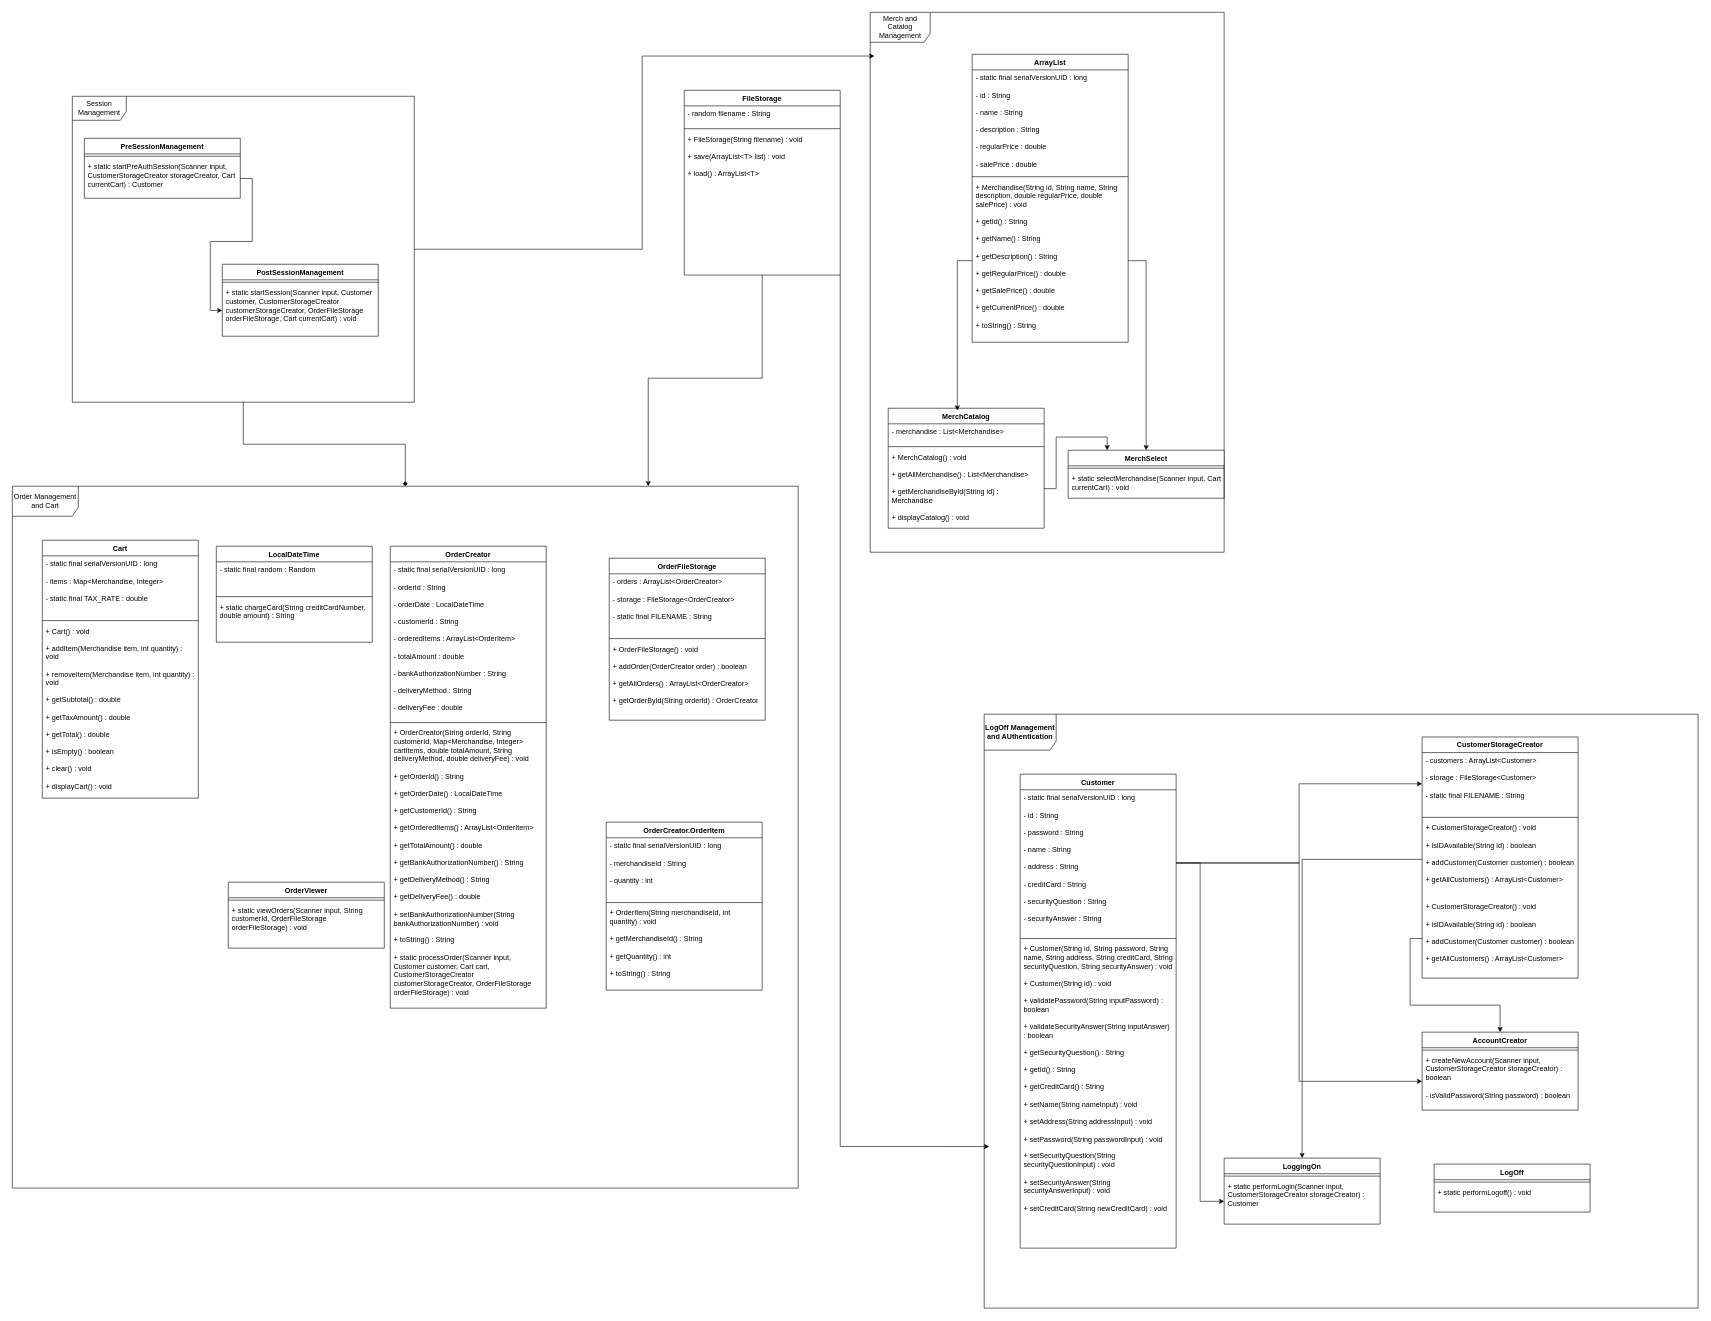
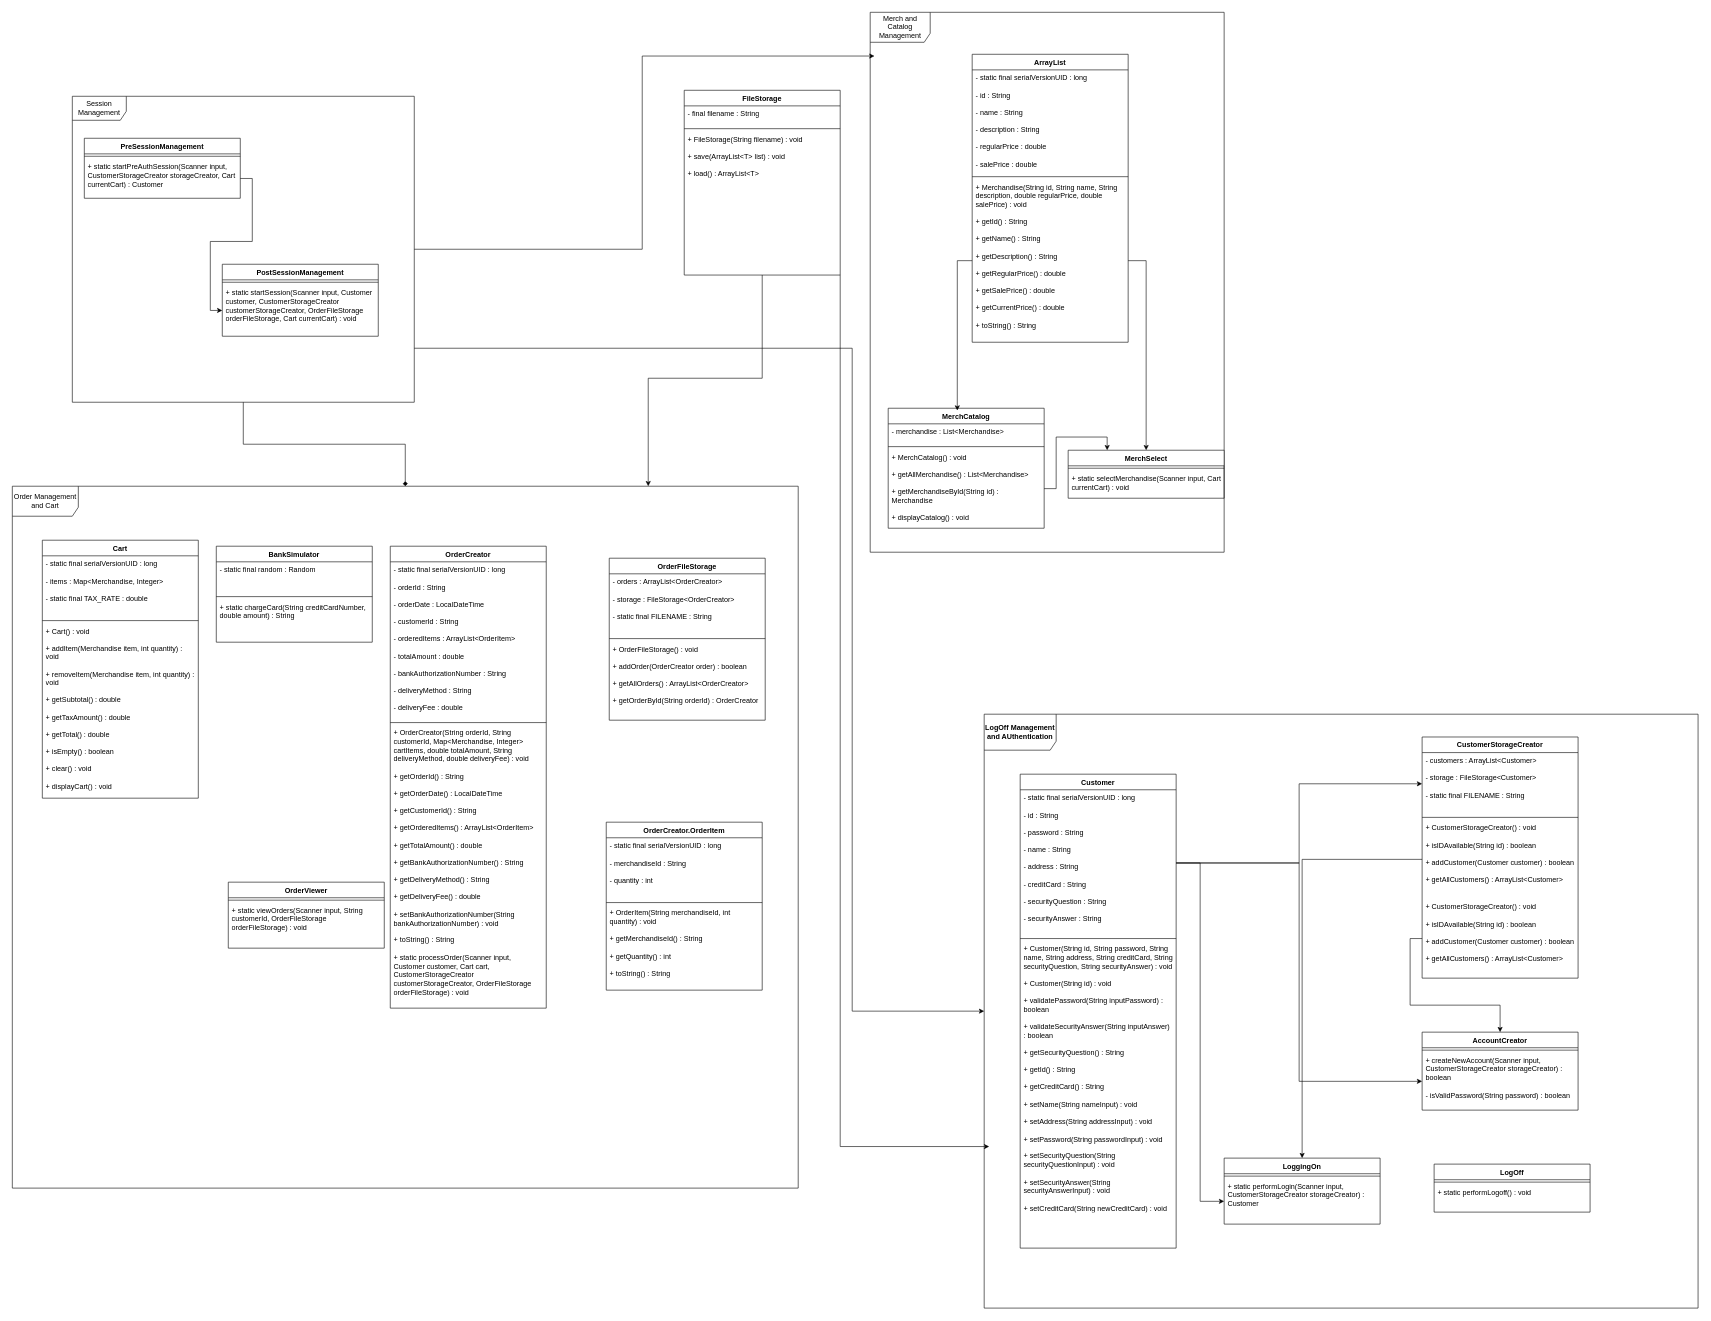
- <mxCell id="27" value="- random filename : String" style="text;strokeColor=none;fillColor=none;align=left;verticalAlign=top;spacingLeft=4;spacingRight=4;overflow=hidden;rotatable=0;points=[[0,0.5],[1,0.5]];portConstraint=eastwest;whiteSpace=wrap;html=1;" vertex="1" parent="26"><mxGeometry y="26" width="260" height="34" as="geometry" /></mxCell>
+ <mxCell id="27" value="- final filename : String" style="text;strokeColor=none;fillColor=none;align=left;verticalAlign=top;spacingLeft=4;spacingRight=4;overflow=hidden;rotatable=0;points=[[0,0.5],[1,0.5]];portConstraint=eastwest;whiteSpace=wrap;html=1;" vertex="1" parent="26"><mxGeometry y="26" width="260" height="34" as="geometry" /></mxCell>
+ <mxCell id="24" style="edgeStyle=orthogonalEdgeStyle;rounded=0;orthogonalLoop=1;jettySize=auto;html=1;" edge="1" parent="1" source="25" target="20"><mxGeometry relative="1" as="geometry"><Array as="points"><mxPoint x="1420" y="580" /><mxPoint x="1420" y="1685" /></Array></mxGeometry></mxCell>
- <mxCell id="60" value="LocalDateTime" style="swimlane;fontStyle=1;align=center;verticalAlign=top;childLayout=stackLayout;horizontal=1;startSize=26;horizontalStack=0;resizeParent=1;resizeParentMax=0;resizeLast=0;collapsible=1;marginBottom=0;whiteSpace=wrap;html=1;" vertex="1" parent="1"><mxGeometry x="360" y="910" width="260" height="160" as="geometry"><mxRectangle x="-630" y="1390" width="100" height="30" as="alternateBounds" /></mxGeometry></mxCell>
+ <mxCell id="60" value="BankSimulator" style="swimlane;fontStyle=1;align=center;verticalAlign=top;childLayout=stackLayout;horizontal=1;startSize=26;horizontalStack=0;resizeParent=1;resizeParentMax=0;resizeLast=0;collapsible=1;marginBottom=0;whiteSpace=wrap;html=1;" vertex="1" parent="1"><mxGeometry x="360" y="910" width="260" height="160" as="geometry"><mxRectangle x="-630" y="1390" width="100" height="30" as="alternateBounds" /></mxGeometry></mxCell>
